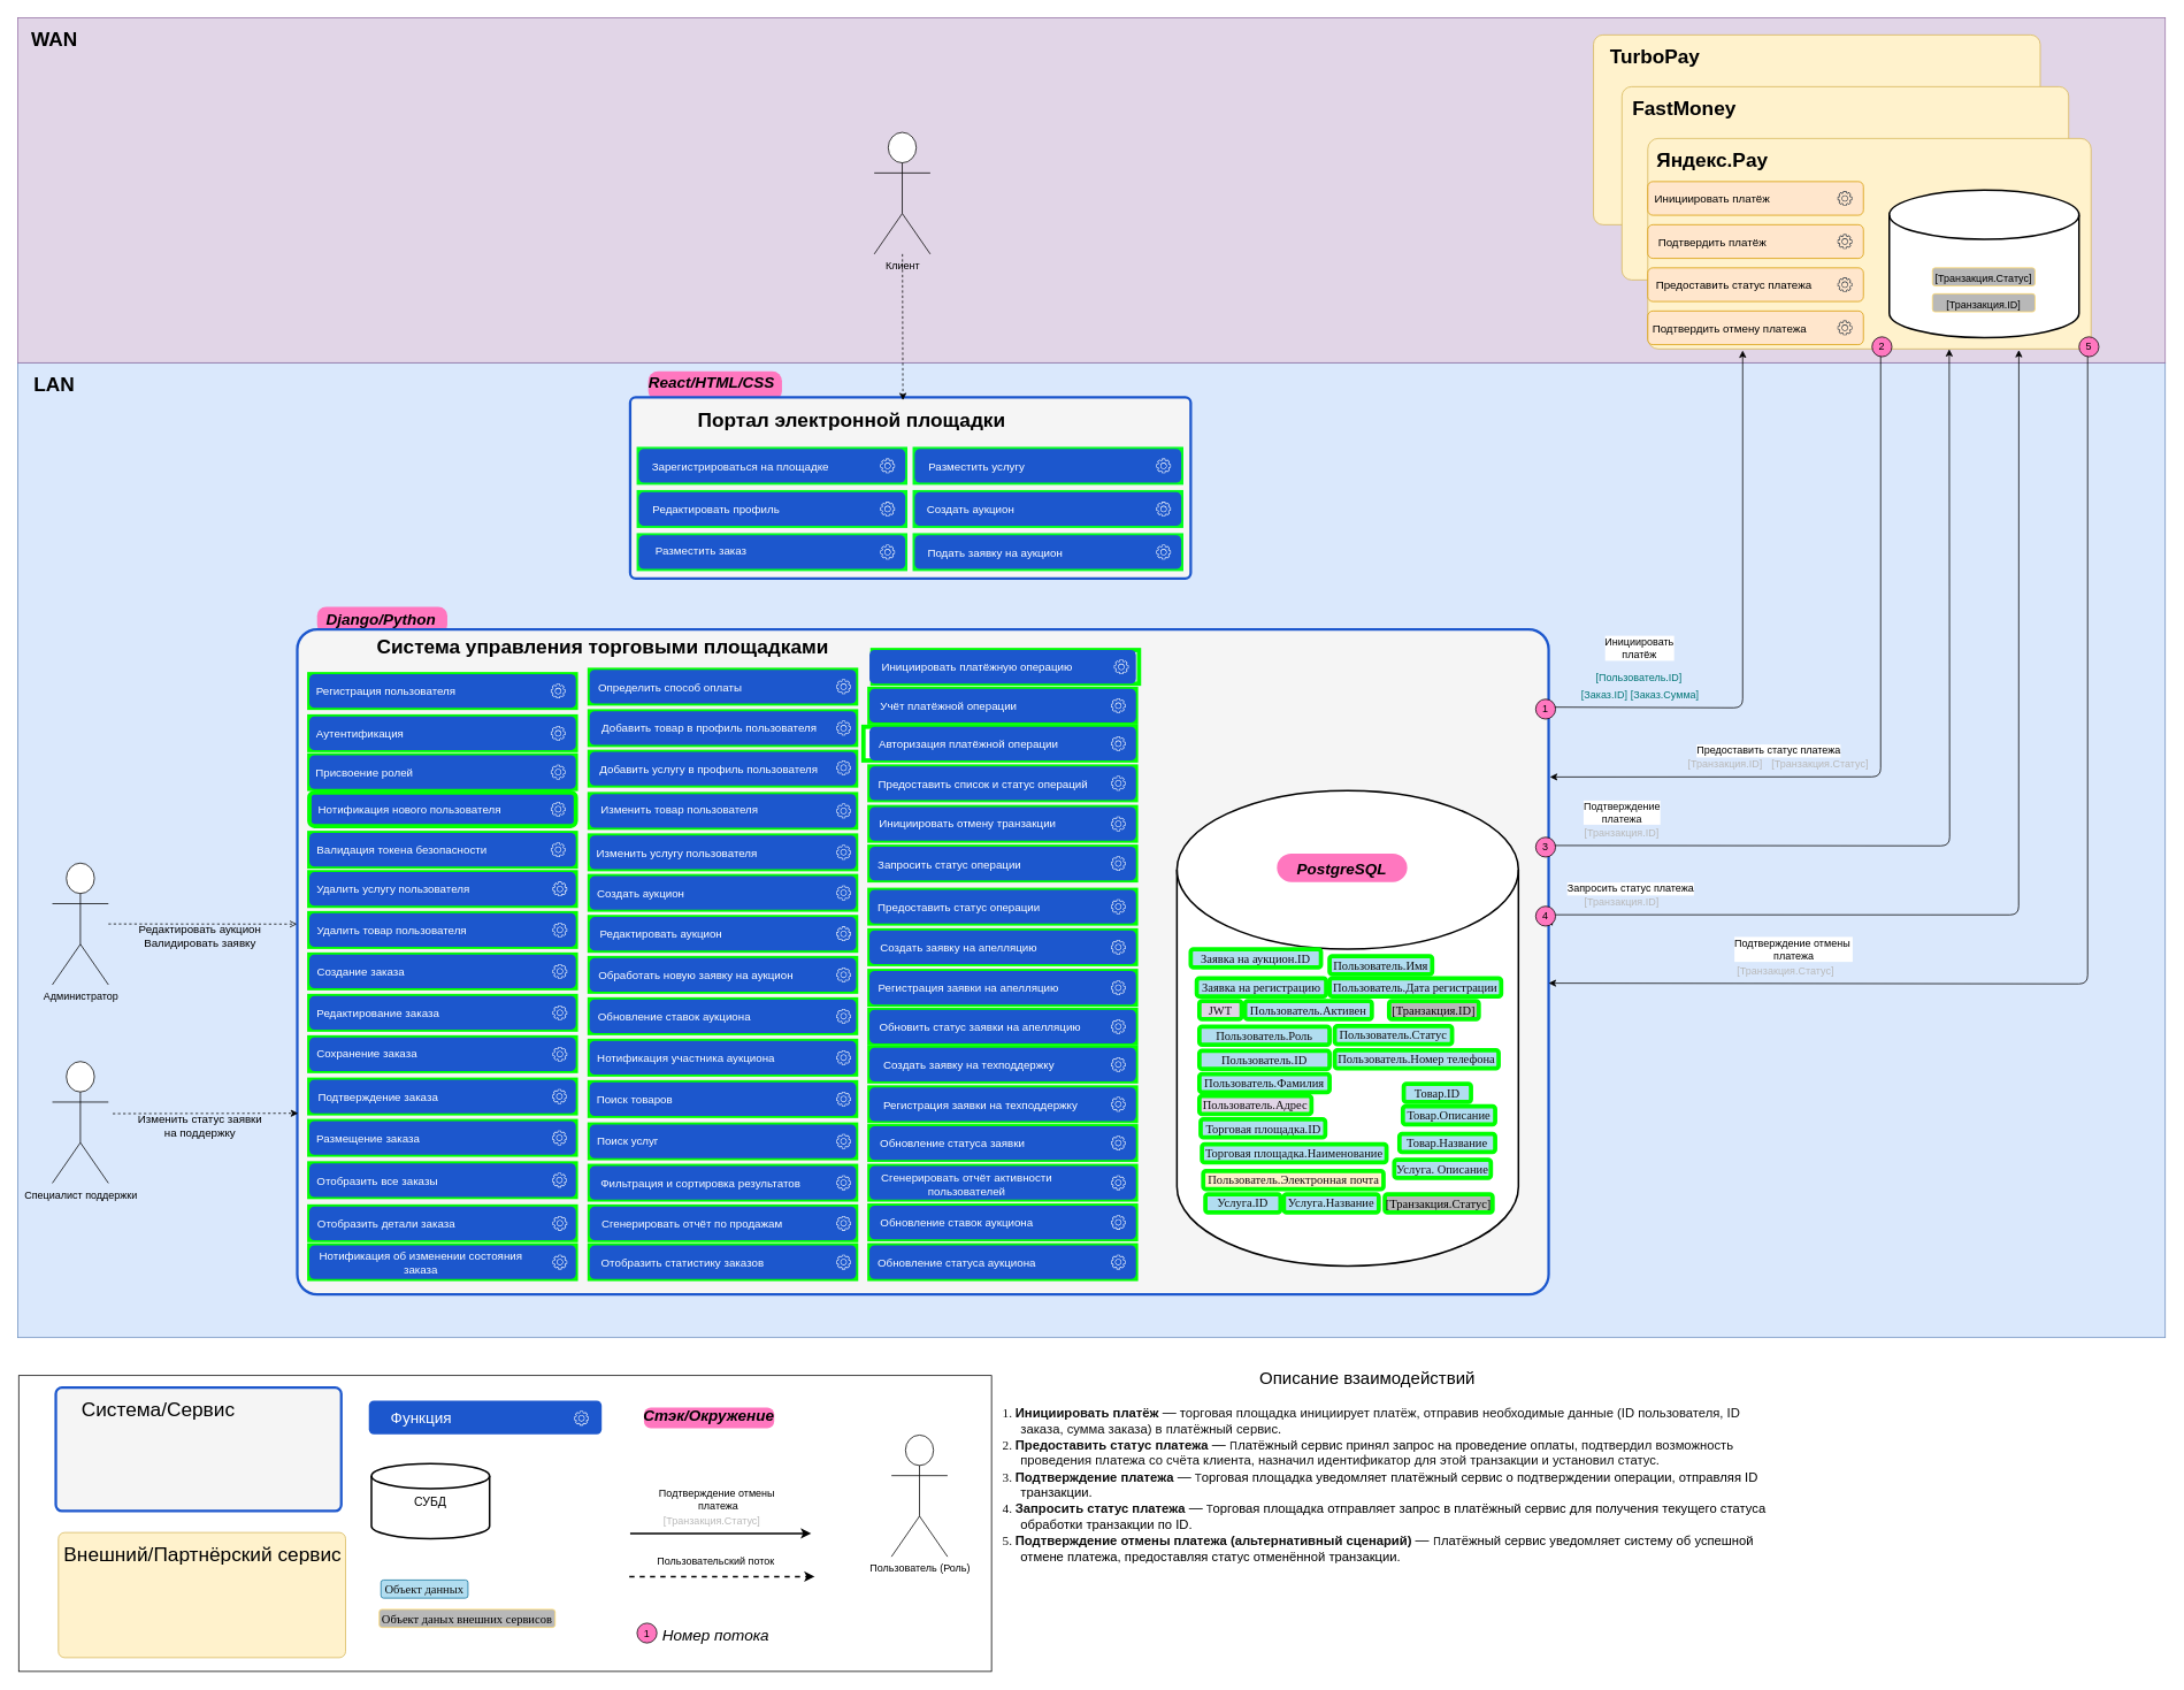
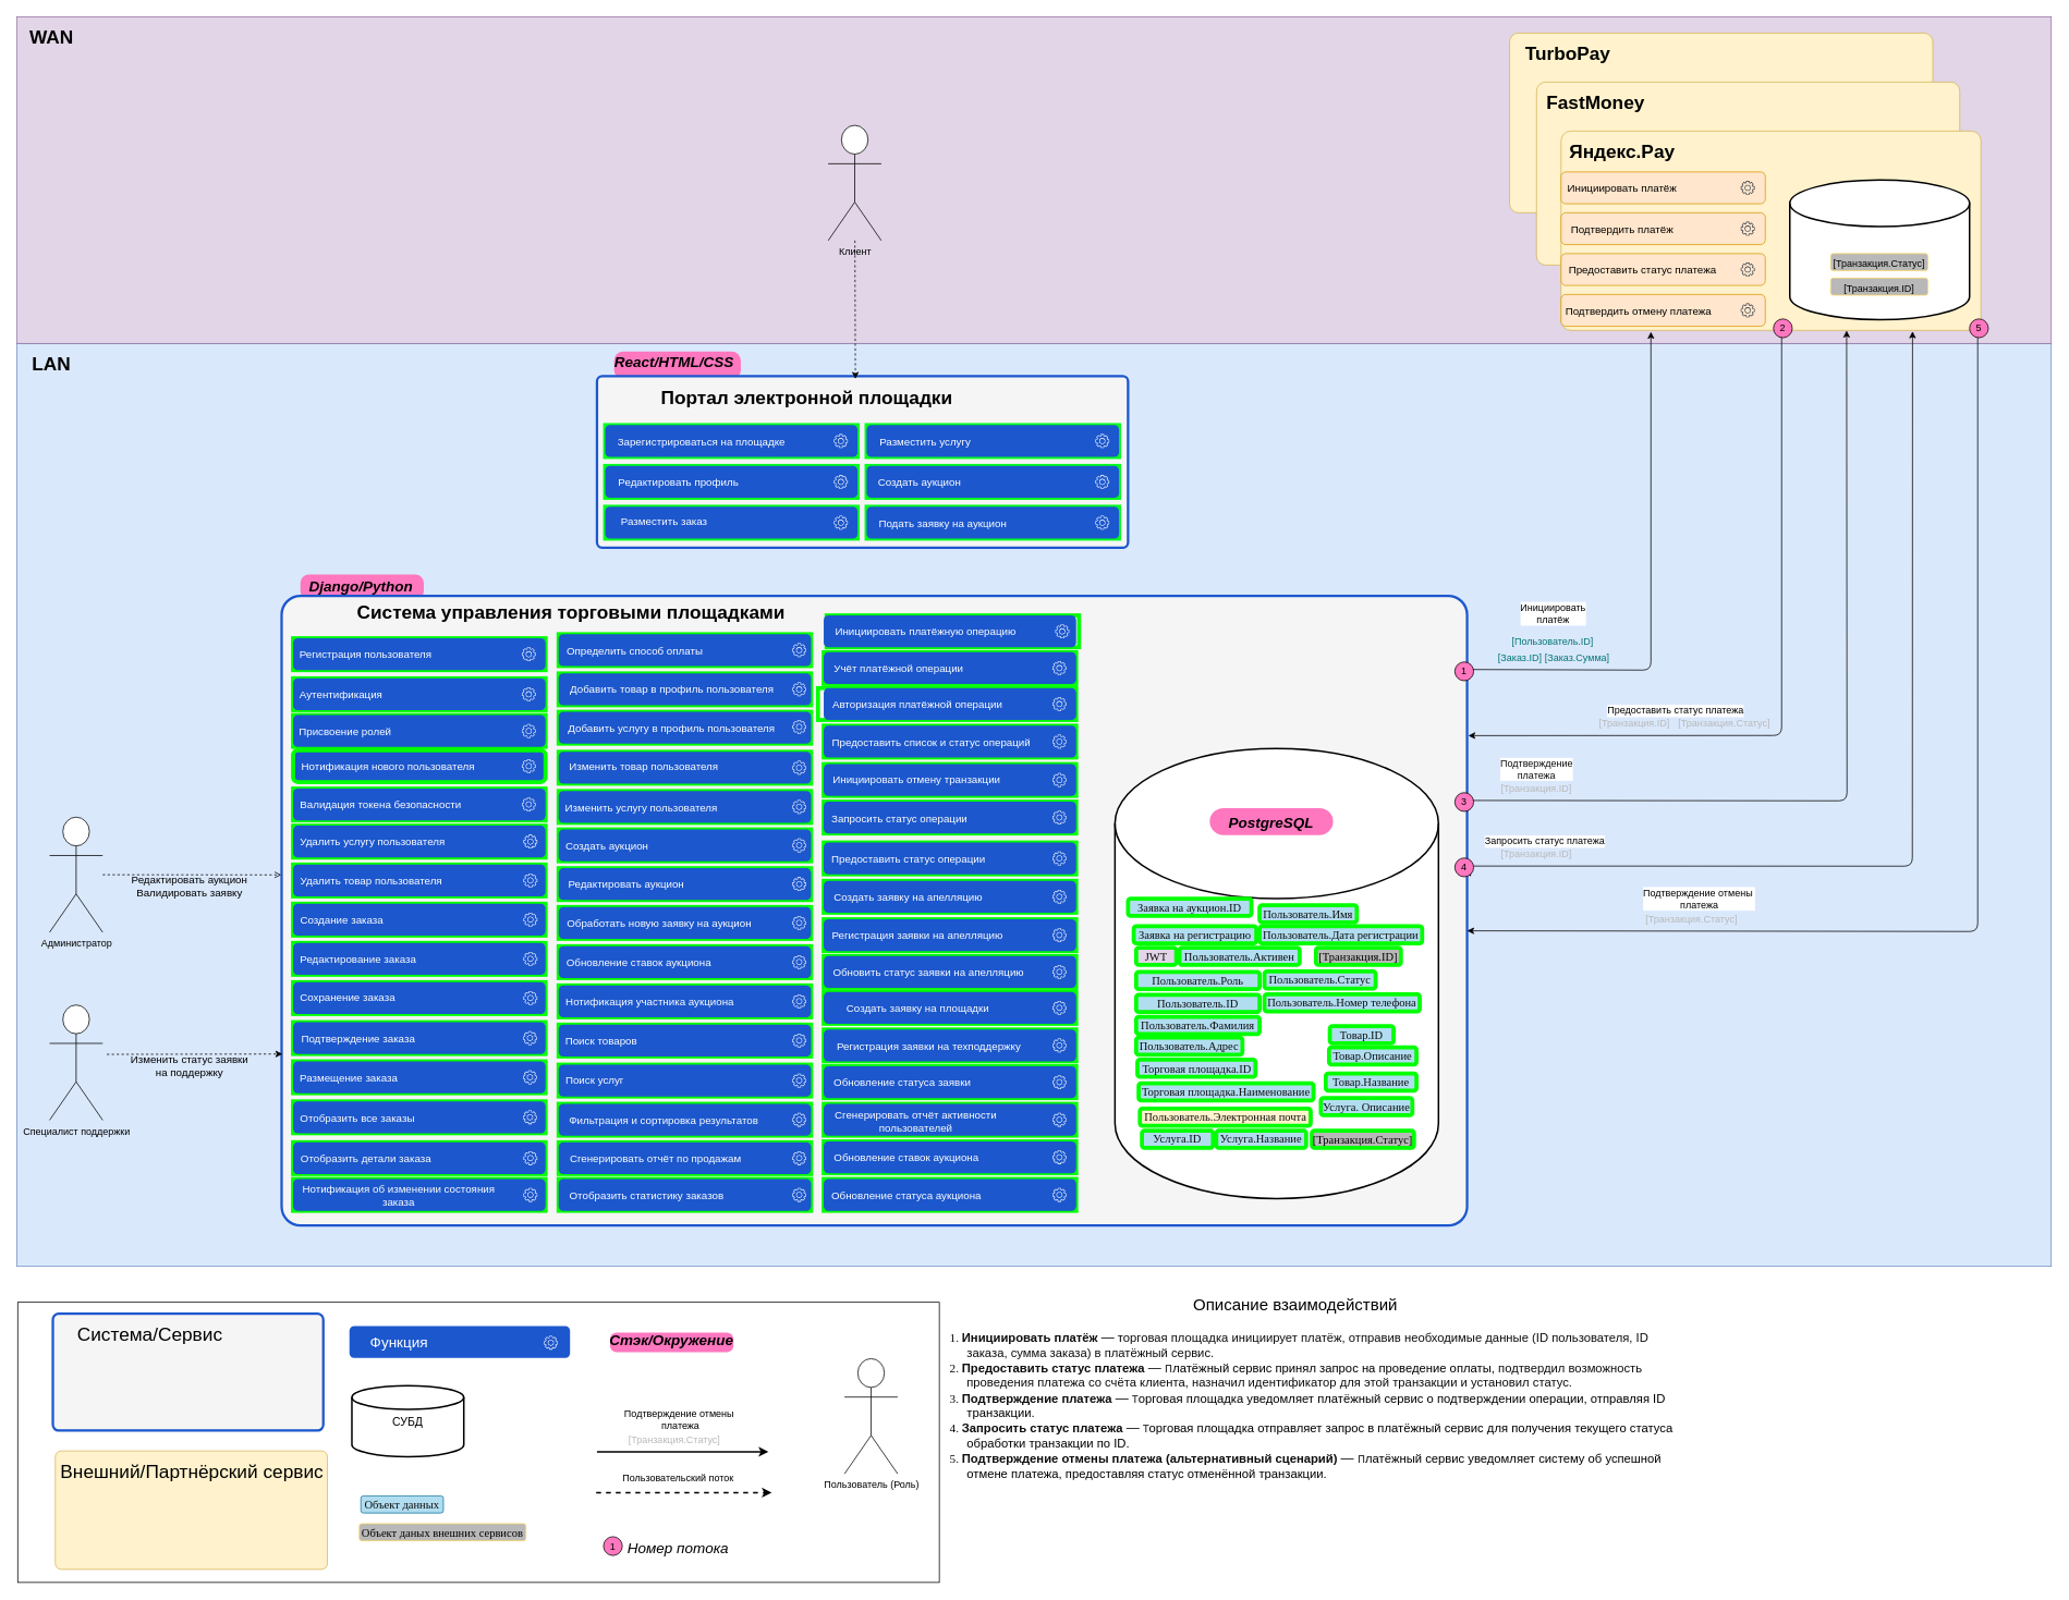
- <mxCell id="272" value="Создать заявку на техподдержку" style="text;html=1;align=center;verticalAlign=middle;whiteSpace=wrap;rounded=1;fontSize=13;fontColor=#FFFFFF;strokeColor=none;" parent="269" vertex="1"><mxGeometry y="4.5" width="230" height="30" as="geometry" /></mxCell>
+ <mxCell id="272" value="Создать заявку на площадки" style="text;html=1;align=center;verticalAlign=middle;whiteSpace=wrap;rounded=1;fontSize=13;fontColor=#FFFFFF;strokeColor=none;" parent="269" vertex="1"><mxGeometry y="4.5" width="230" height="30" as="geometry" /></mxCell>
- <mxCell id="30" value="&lt;p style=&quot;margin: 0px 0px 0px 13px; text-indent: -13px; font-variant-numeric: normal; font-variant-east-asian: normal; font-variant-alternates: normal; font-kerning: auto; font-optical-sizing: auto; font-feature-settings: normal; font-variation-settings: normal; font-variant-position: normal; font-stretch: normal; font-size: 14px; line-height: normal; color: rgb(14, 14, 14); text-align: start;&quot; class=&quot;p1&quot;&gt;&lt;font face=&quot;Times New Roman&quot;&gt;Пользователь.Адрес&lt;/font&gt;&lt;/p&gt;" style="rounded=1;whiteSpace=wrap;html=1;fillColor=#e1d5e7;strokeColor=#00FF00;strokeWidth=5;" parent="1" vertex="1"><mxGeometry x="1390" y="1270" width="130" height="21" as="geometry" /></mxCell>
+ <mxCell id="30" value="&lt;p style=&quot;margin: 0px 0px 0px 13px; text-indent: -13px; font-variant-numeric: normal; font-variant-east-asian: normal; font-variant-alternates: normal; font-kerning: auto; font-optical-sizing: auto; font-feature-settings: normal; font-variation-settings: normal; font-variant-position: normal; font-stretch: normal; font-size: 14px; line-height: normal; color: rgb(14, 14, 14); text-align: start;&quot; class=&quot;p1&quot;&gt;&lt;font face=&quot;Times New Roman&quot;&gt;Пользователь.Адрес&lt;/font&gt;&lt;/p&gt;" style="rounded=1;whiteSpace=wrap;html=1;fillColor=#b1ddf0;strokeColor=#00FF00;strokeWidth=5;" parent="1" vertex="1"><mxGeometry x="1390" y="1270" width="130" height="21" as="geometry" /></mxCell>
